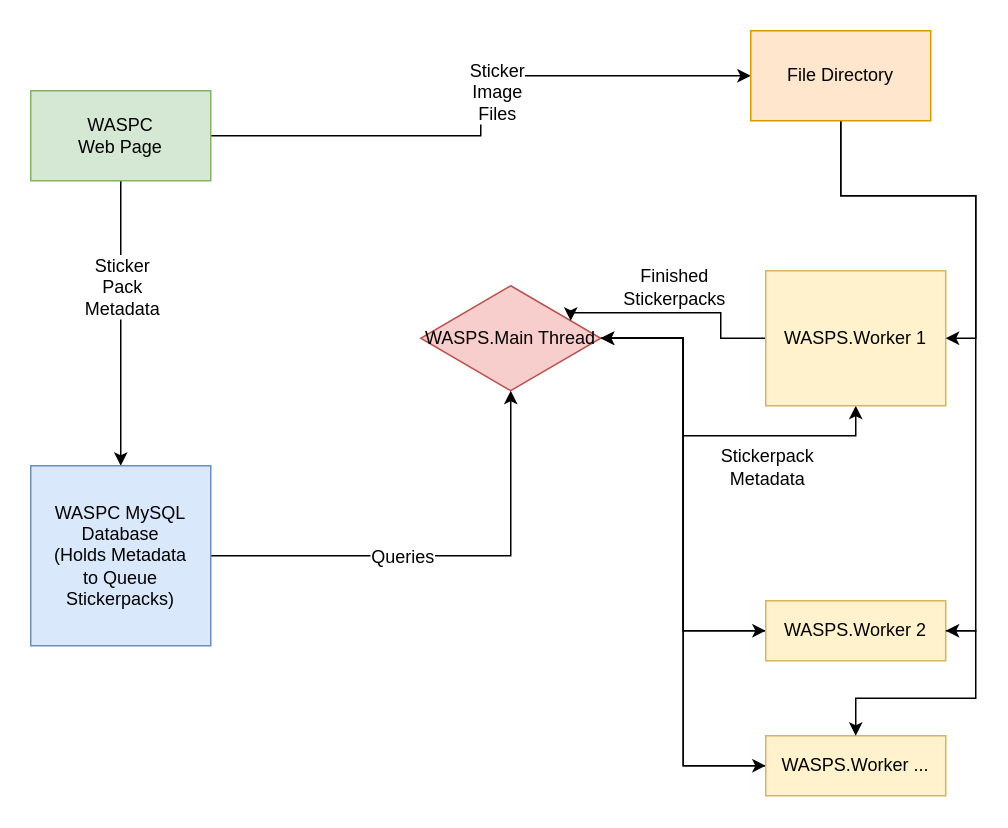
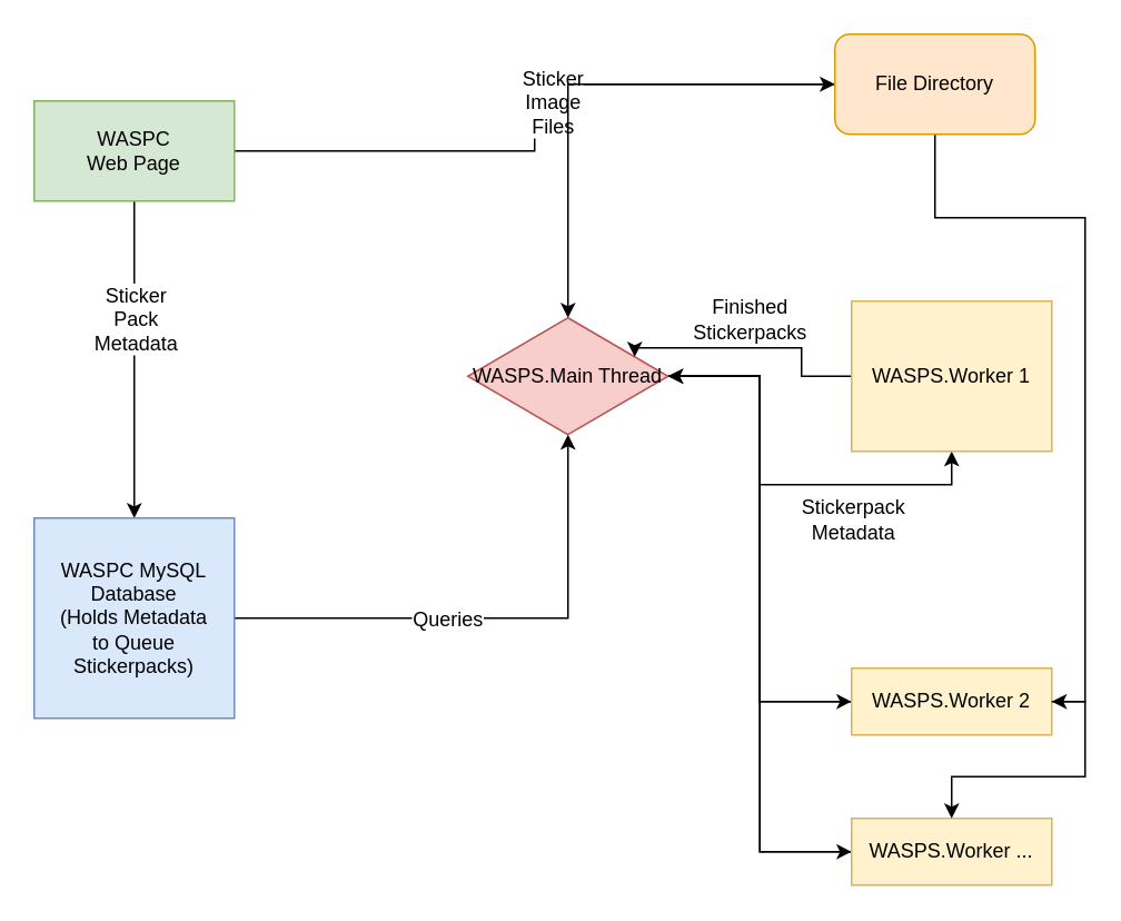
- <mxCell id="25" value="&lt;div&gt;File Directory&lt;/div&gt;" style="rounded=0;whiteSpace=wrap;html=1;fillColor=#ffe6cc;strokeColor=#d79b00;" vertex="1" parent="1"><mxGeometry x="500" y="20" width="120" height="60" as="geometry" /></mxCell>
+ <mxCell id="25" value="&lt;div&gt;File Directory&lt;/div&gt;" style="whiteSpace=wrap;html=1;fillColor=#ffe6cc;strokeColor=#d79b00;rounded=1;" vertex="1" parent="1"><mxGeometry x="500" y="20" width="120" height="60" as="geometry" /></mxCell>
- <mxCell id="23" style="edgeStyle=orthogonalEdgeStyle;rounded=0;orthogonalLoop=1;jettySize=auto;html=1;entryX=1;entryY=0.5;entryDx=0;entryDy=0;" edge="1" parent="1" source="25" target="9"><mxGeometry relative="1" as="geometry" /></mxCell>
+ <mxCell id="23" style="edgeStyle=orthogonalEdgeStyle;rounded=0;orthogonalLoop=1;jettySize=auto;html=1;" edge="1" parent="1" source="25" target="6"><mxGeometry relative="1" as="geometry" /></mxCell>
